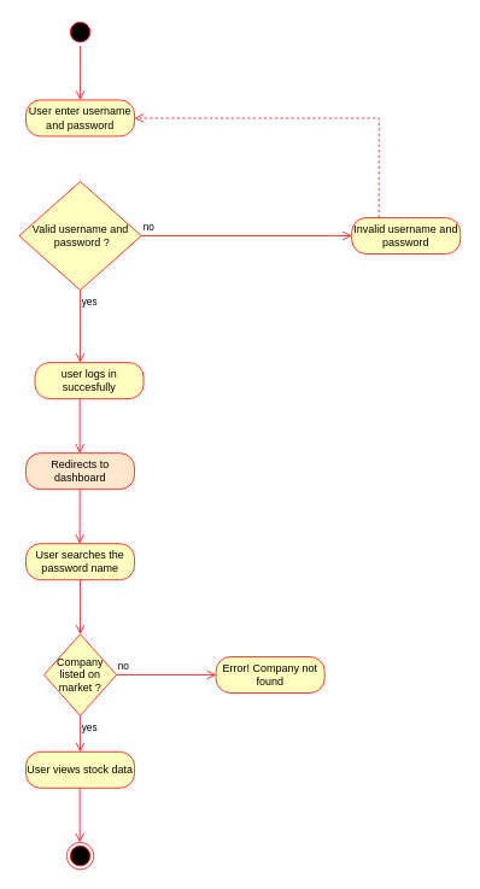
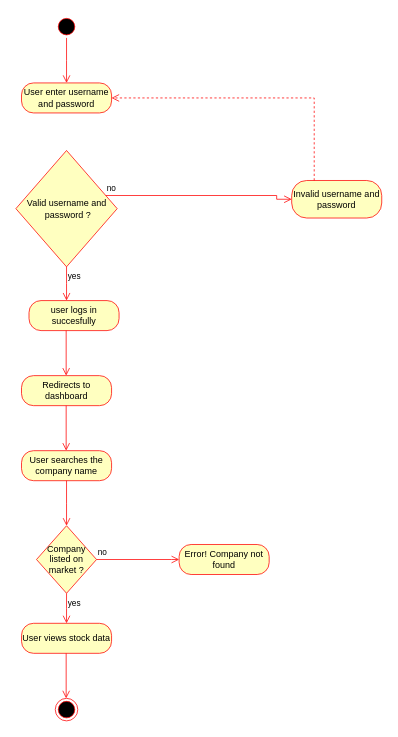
- <mxCell id="5" value="Valid username and&lt;br&gt;&amp;nbsp;password ?" style="rhombus;whiteSpace=wrap;html=1;fillColor=#ffffc0;strokeColor=#ff0000;" vertex="1" parent="1"><mxGeometry x="20.5" y="200" width="135" height="120" as="geometry" /></mxCell>
+ <mxCell id="5" value="Valid username and&lt;br&gt;&amp;nbsp;password ?" style="rhombus;whiteSpace=wrap;html=1;fillColor=#ffffc0;strokeColor=#ff0000;" vertex="1" parent="1"><mxGeometry x="20.5" y="200" width="135" height="155" as="geometry" /></mxCell>
- <mxCell id="8" value="Invalid username and password" style="rounded=1;whiteSpace=wrap;html=1;arcSize=40;fontColor=#000000;fillColor=#ffffc0;strokeColor=#ff0000;" vertex="1" parent="1"><mxGeometry x="388" y="240" width="120" height="40" as="geometry" /></mxCell>
+ <mxCell id="8" value="Invalid username and password" style="rounded=1;whiteSpace=wrap;html=1;arcSize=40;fontColor=#000000;fillColor=#ffffc0;strokeColor=#ff0000;" vertex="1" parent="1"><mxGeometry x="388" y="240" width="120" height="50" as="geometry" /></mxCell>
- <mxCell id="12" value="Redirects to dashboard" style="rounded=1;whiteSpace=wrap;html=1;arcSize=40;fontColor=#000000;fillColor=#ffe6cc;strokeColor=#ff0000;" vertex="1" parent="1"><mxGeometry x="28" y="500" width="120" height="40" as="geometry" /></mxCell>
+ <mxCell id="12" value="Redirects to dashboard" style="rounded=1;whiteSpace=wrap;html=1;arcSize=40;fontColor=#000000;fillColor=#ffffc0;strokeColor=#ff0000;" vertex="1" parent="1"><mxGeometry x="28" y="500" width="120" height="40" as="geometry" /></mxCell>
- <mxCell id="14" value="User searches the password name" style="rounded=1;whiteSpace=wrap;html=1;arcSize=40;fontColor=#000000;fillColor=#ffffc0;strokeColor=#ff0000;" vertex="1" parent="1"><mxGeometry x="28" y="600" width="120" height="40" as="geometry" /></mxCell>
+ <mxCell id="14" value="User searches the company name" style="rounded=1;whiteSpace=wrap;html=1;arcSize=40;fontColor=#000000;fillColor=#ffffc0;strokeColor=#ff0000;" vertex="1" parent="1"><mxGeometry x="28" y="600" width="120" height="40" as="geometry" /></mxCell>
